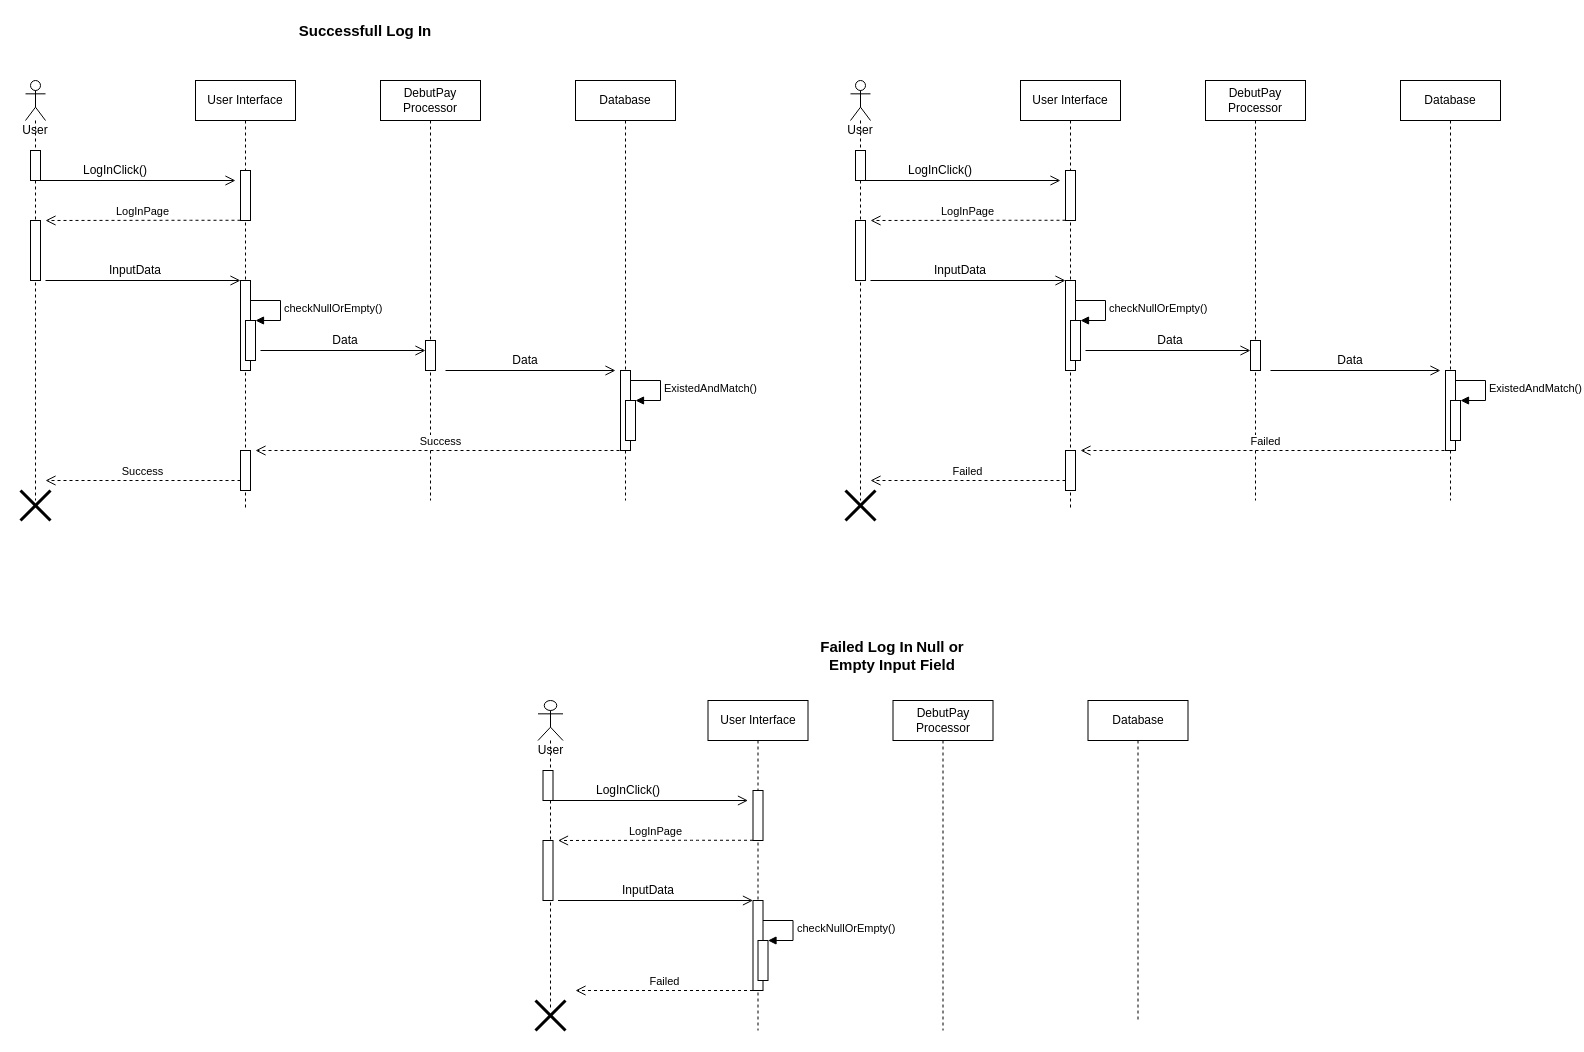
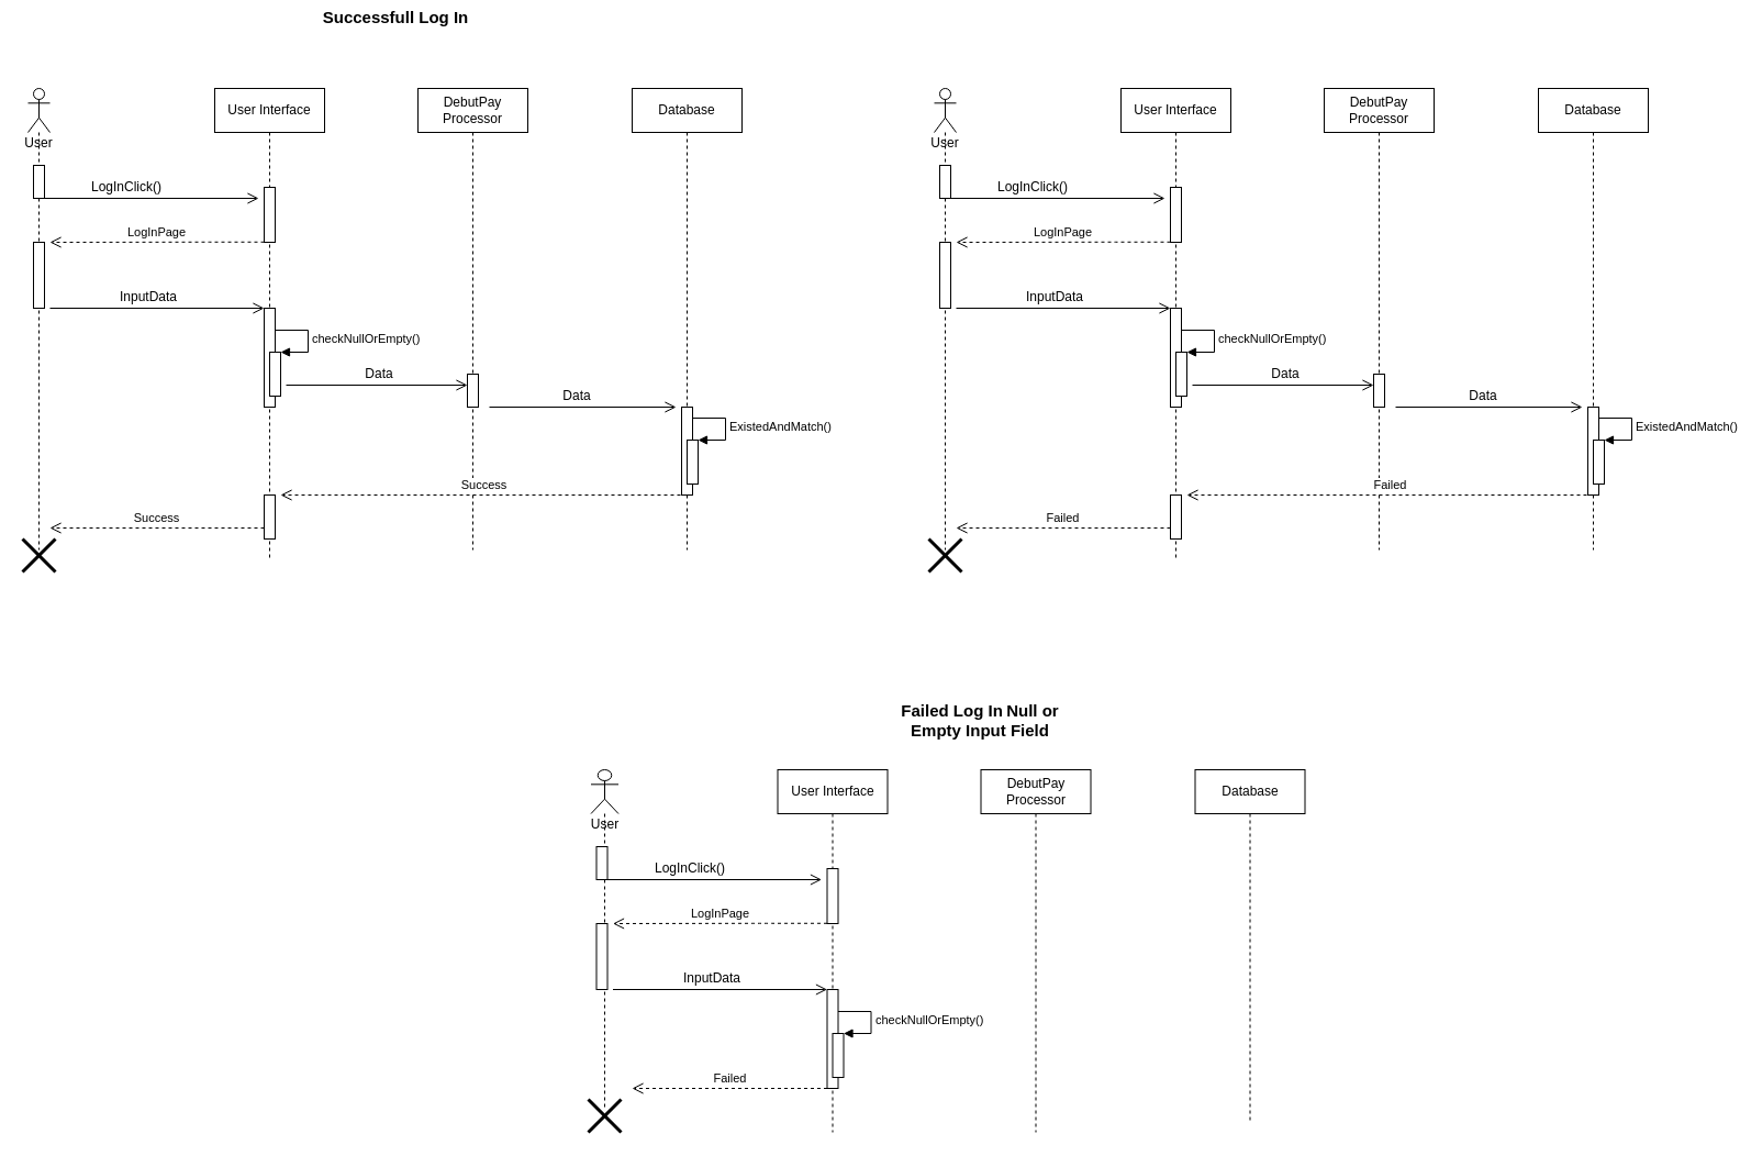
- <mxCell id="29" value="&lt;font style=&quot;font-size: 15px&quot;&gt;&lt;b&gt;Successfull Log In&lt;/b&gt;&lt;/font&gt;" style="text;html=1;strokeColor=none;fillColor=none;align=center;verticalAlign=middle;whiteSpace=wrap;rounded=0;" vertex="1" parent="1"><mxGeometry x="285" y="20" width="160" height="20" as="geometry" /></mxCell>
+ <mxCell id="29" value="&lt;font style=&quot;font-size: 15px&quot;&gt;&lt;b&gt;Successfull Log In&lt;/b&gt;&lt;/font&gt;" style="text;html=1;strokeColor=none;fillColor=none;align=center;verticalAlign=middle;whiteSpace=wrap;rounded=0;" vertex="1" parent="1"><mxGeometry x="280" y="5" width="160" height="20" as="geometry" /></mxCell>
